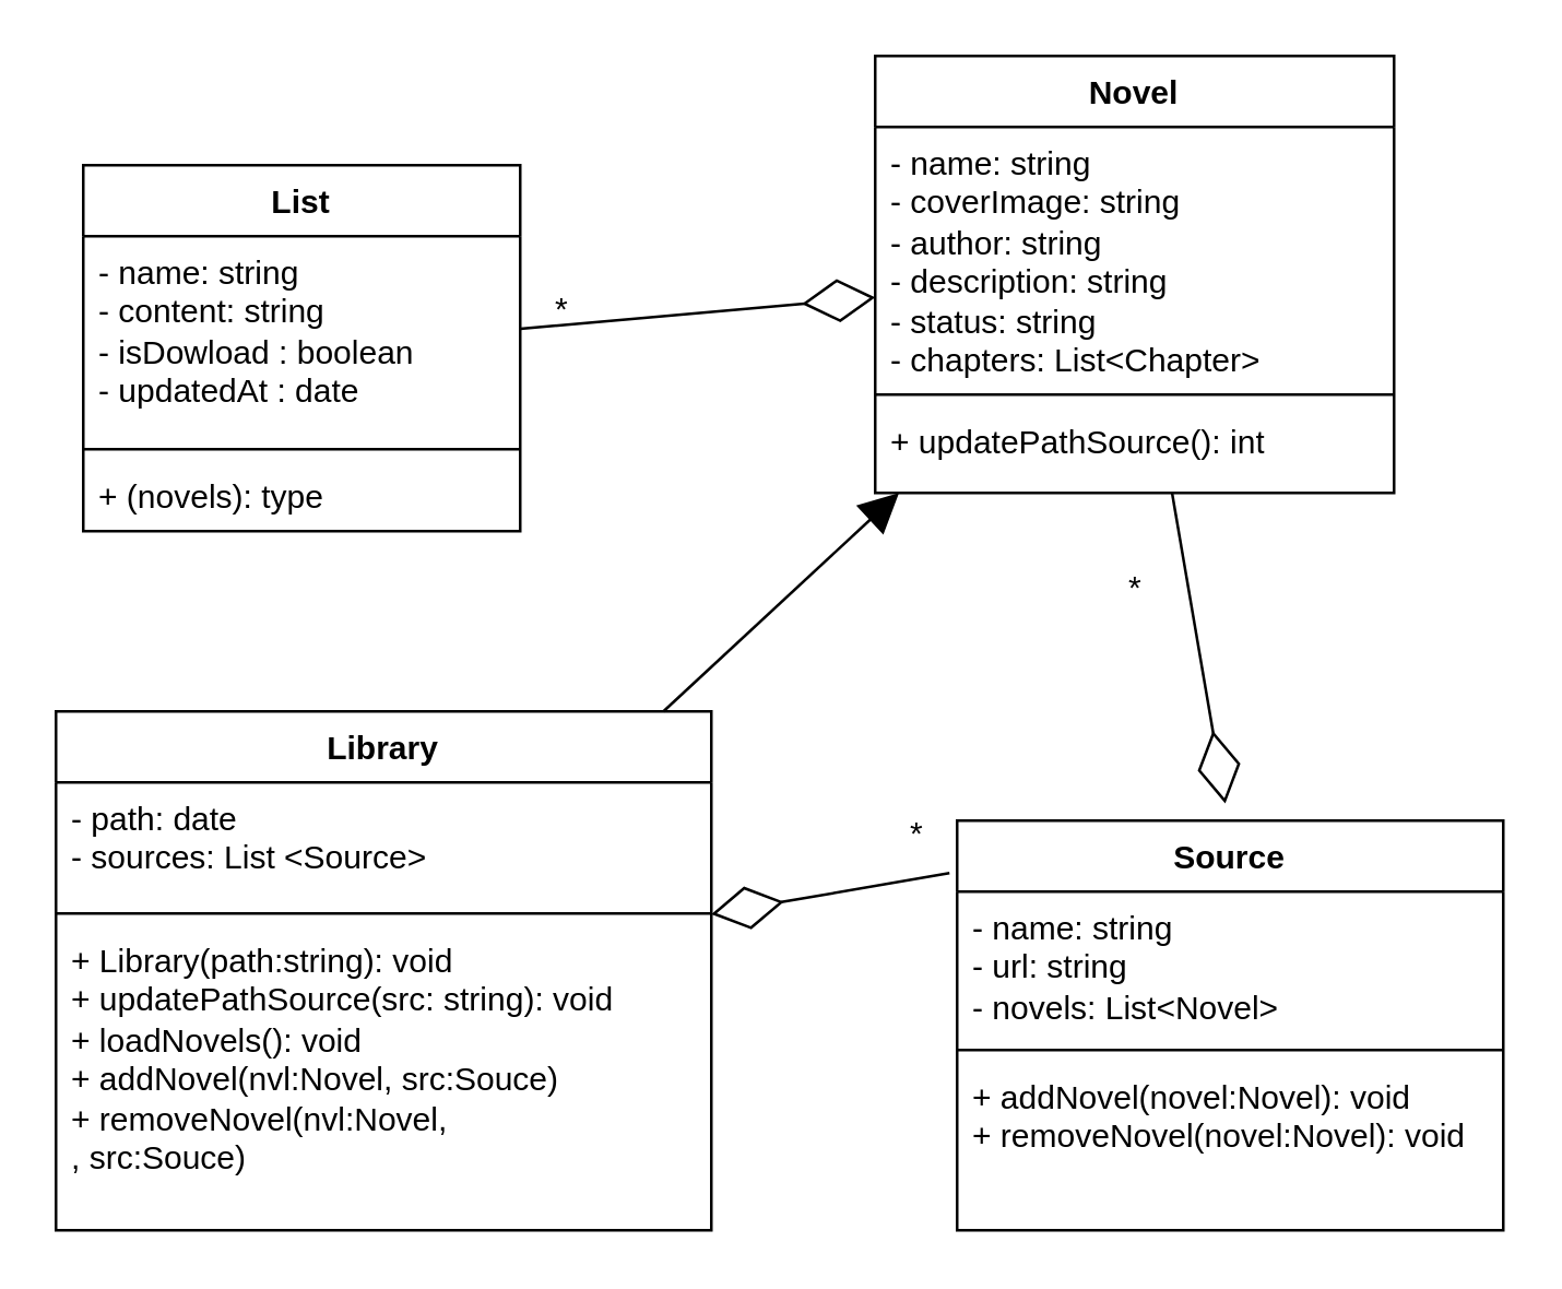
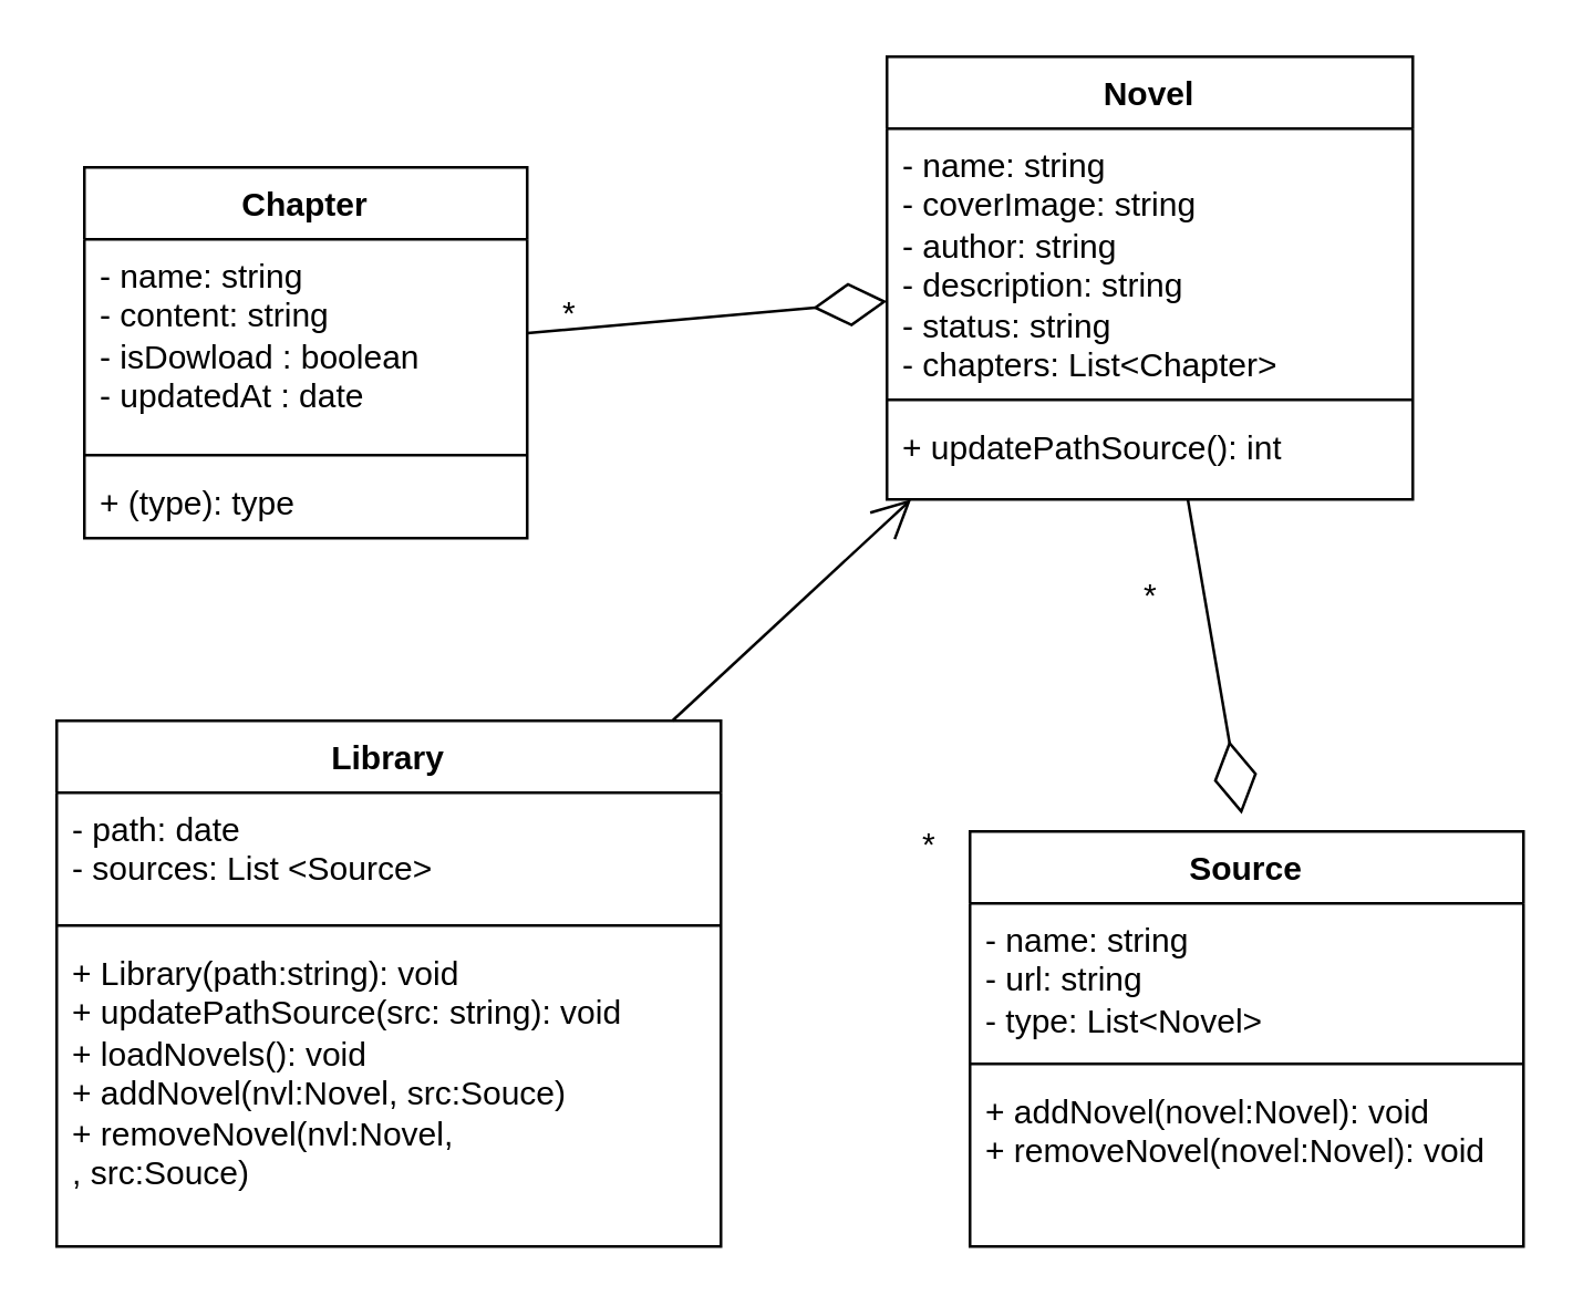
- <mxCell id="6" value="List" style="swimlane;fontStyle=1;align=center;verticalAlign=top;childLayout=stackLayout;horizontal=1;startSize=26;horizontalStack=0;resizeParent=1;resizeParentMax=0;resizeLast=0;collapsible=1;marginBottom=0;whiteSpace=wrap;html=1;" parent="1" vertex="1"><mxGeometry x="30" y="60" width="160" height="134" as="geometry" /></mxCell>
+ <mxCell id="6" value="Chapter" style="swimlane;fontStyle=1;align=center;verticalAlign=top;childLayout=stackLayout;horizontal=1;startSize=26;horizontalStack=0;resizeParent=1;resizeParentMax=0;resizeLast=0;collapsible=1;marginBottom=0;whiteSpace=wrap;html=1;" parent="1" vertex="1"><mxGeometry x="30" y="60" width="160" height="134" as="geometry" /></mxCell>
- <mxCell id="9" value="+ (novels): type" style="text;strokeColor=none;fillColor=none;align=left;verticalAlign=top;spacingLeft=4;spacingRight=4;overflow=hidden;rotatable=0;points=[[0,0.5],[1,0.5]];portConstraint=eastwest;whiteSpace=wrap;html=1;" parent="6" vertex="1"><mxGeometry y="108" width="160" height="26" as="geometry" /></mxCell>
+ <mxCell id="9" value="+ (type): type" style="text;strokeColor=none;fillColor=none;align=left;verticalAlign=top;spacingLeft=4;spacingRight=4;overflow=hidden;rotatable=0;points=[[0,0.5],[1,0.5]];portConstraint=eastwest;whiteSpace=wrap;html=1;" parent="6" vertex="1"><mxGeometry y="108" width="160" height="26" as="geometry" /></mxCell>
- <mxCell id="24" value="" style="endArrow=block;endFill=1;endSize=12;html=1;rounded=0;" edge="1" parent="1" source="10" target="2"><mxGeometry width="160" relative="1" as="geometry"><mxPoint x="190" y="230" as="sourcePoint" /><mxPoint x="350" y="230" as="targetPoint" /></mxGeometry></mxCell>
+ <mxCell id="24" value="" style="endArrow=open;endFill=1;endSize=12;html=1;rounded=0;" edge="1" parent="1" source="10" target="2"><mxGeometry width="160" relative="1" as="geometry"><mxPoint x="190" y="230" as="sourcePoint" /><mxPoint x="350" y="230" as="targetPoint" /></mxGeometry></mxCell>
- <mxCell id="18" value="" style="endArrow=diamondThin;endFill=0;endSize=24;html=1;rounded=0;exitX=-0.014;exitY=0.128;exitDx=0;exitDy=0;exitPerimeter=0;" parent="1" source="14" target="10" edge="1"><mxGeometry width="160" relative="1" as="geometry"><mxPoint x="307.44" y="236.084" as="sourcePoint" /><mxPoint x="290" y="364" as="targetPoint" /></mxGeometry></mxCell>
- <mxCell id="15" value="- name: string&lt;br&gt;- url: string&lt;br&gt;- novels: List&amp;lt;Novel&amp;gt;" style="text;strokeColor=none;fillColor=none;align=left;verticalAlign=top;spacingLeft=4;spacingRight=4;overflow=hidden;rotatable=0;points=[[0,0.5],[1,0.5]];portConstraint=eastwest;whiteSpace=wrap;html=1;" parent="14" vertex="1"><mxGeometry y="26" width="200" height="54" as="geometry" /></mxCell>
+ <mxCell id="15" value="- name: string&lt;br&gt;- url: string&lt;br&gt;- type: List&amp;lt;Novel&amp;gt;" style="text;strokeColor=none;fillColor=none;align=left;verticalAlign=top;spacingLeft=4;spacingRight=4;overflow=hidden;rotatable=0;points=[[0,0.5],[1,0.5]];portConstraint=eastwest;whiteSpace=wrap;html=1;" parent="14" vertex="1"><mxGeometry y="26" width="200" height="54" as="geometry" /></mxCell>
